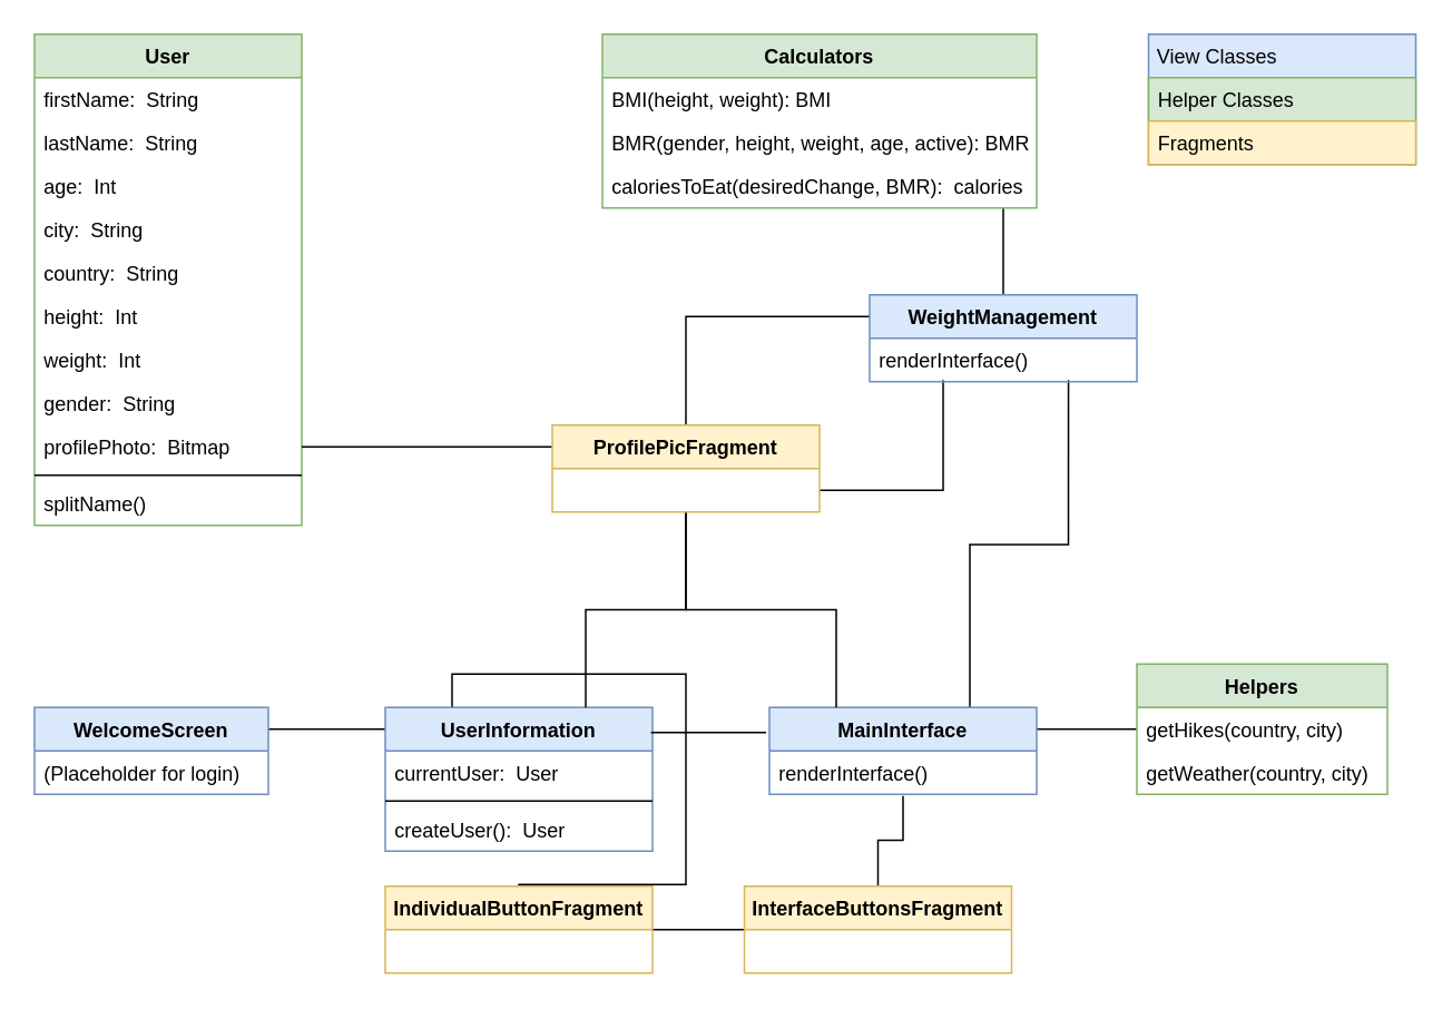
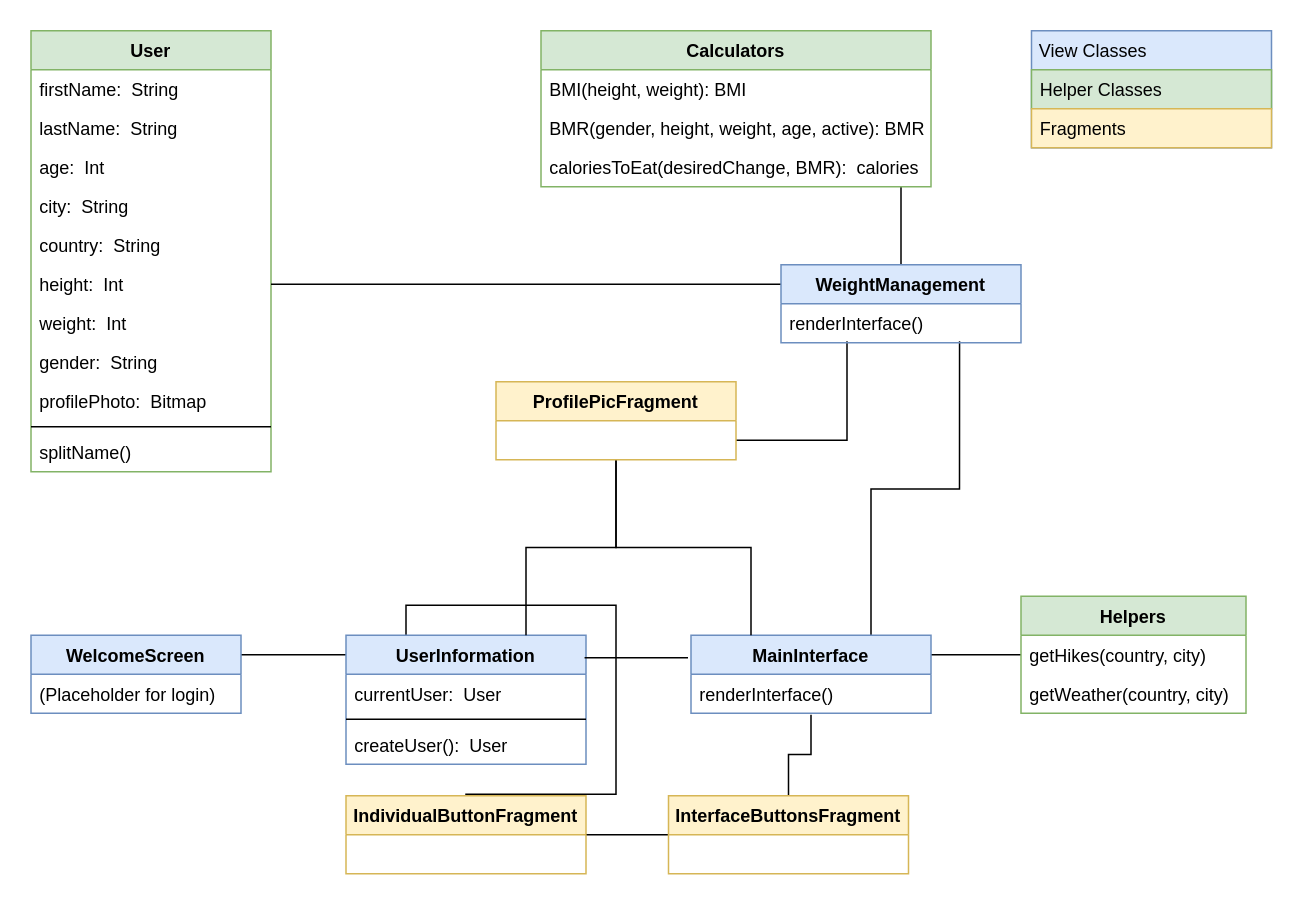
- <mxCell id="33" style="edgeStyle=orthogonalEdgeStyle;rounded=0;orthogonalLoop=1;jettySize=auto;html=1;exitX=0;exitY=0.25;exitDx=0;exitDy=0;endArrow=none;endFill=0;" edge="1" parent="1" source="38" target="37"><mxGeometry relative="1" as="geometry" /></mxCell>
+ <mxCell id="33" style="edgeStyle=orthogonalEdgeStyle;rounded=0;orthogonalLoop=1;jettySize=auto;html=1;exitX=0;exitY=0.25;exitDx=0;exitDy=0;entryX=1;entryY=0.5;entryDx=0;entryDy=0;endArrow=none;endFill=0;" edge="1" parent="1" source="38" target="8"><mxGeometry relative="1" as="geometry" /></mxCell>
- <mxCell id="28" style="edgeStyle=orthogonalEdgeStyle;rounded=0;orthogonalLoop=1;jettySize=auto;html=1;exitX=0;exitY=0.25;exitDx=0;exitDy=0;entryX=1;entryY=0.5;entryDx=0;entryDy=0;endArrow=none;endFill=0;" edge="1" parent="1" source="37" target="11"><mxGeometry relative="1" as="geometry" /></mxCell>
